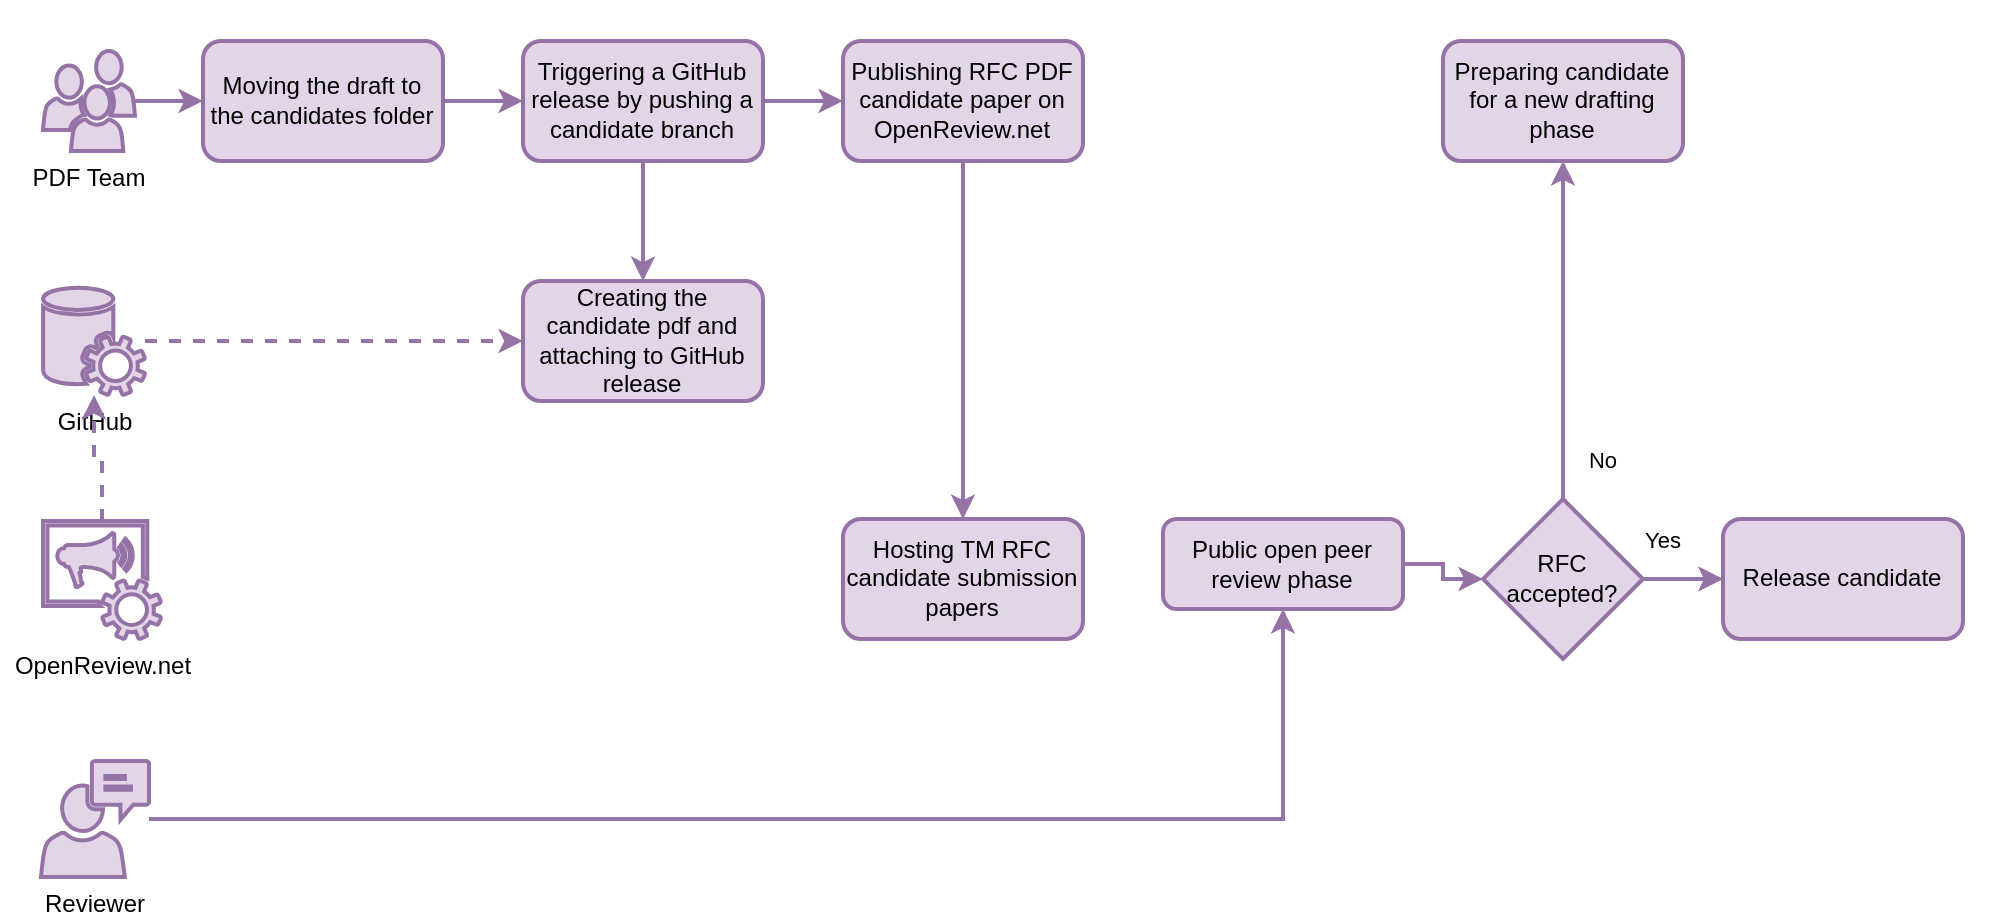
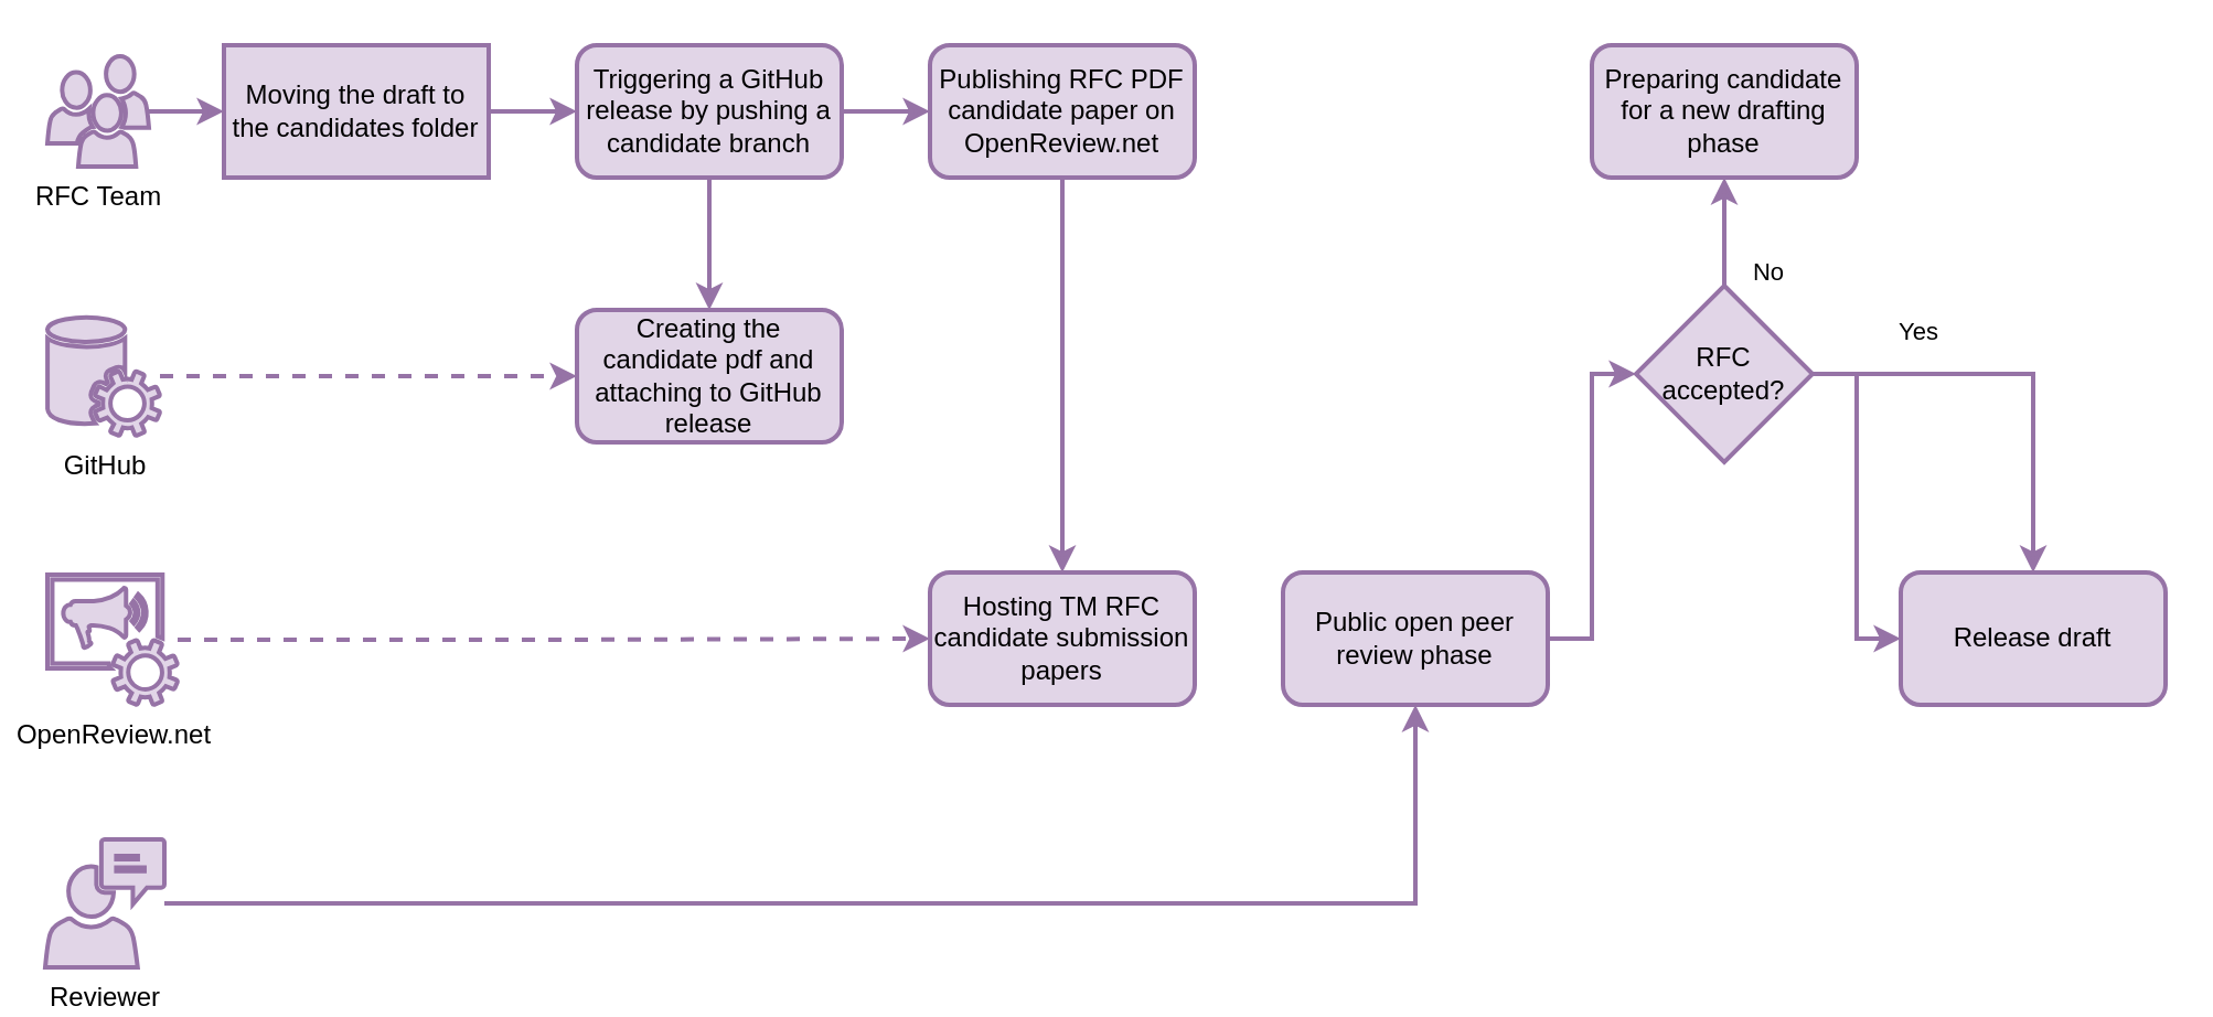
- <mxCell id="3" value="Moving the draft to the candidates folder" style="rounded=1;whiteSpace=wrap;html=1;fillColor=#e1d5e7;strokeColor=#9673a6;strokeWidth=2;" vertex="1" parent="1"><mxGeometry x="101" y="20" width="120" height="60" as="geometry" /></mxCell>
+ <mxCell id="3" value="Moving the draft to the candidates folder" style="whiteSpace=wrap;html=1;fillColor=#e1d5e7;strokeColor=#9673a6;strokeWidth=2;rounded=0;" vertex="1" parent="1"><mxGeometry x="101" y="20" width="120" height="60" as="geometry" /></mxCell>
- <mxCell id="5" value="PDF Team" style="pointerEvents=1;shadow=0;dashed=0;html=1;strokeColor=#9673a6;fillColor=#e1d5e7;labelPosition=center;verticalLabelPosition=bottom;verticalAlign=top;outlineConnect=0;align=center;shape=mxgraph.office.users.users;strokeWidth=2;" vertex="1" parent="1"><mxGeometry x="21" y="25" width="46" height="50" as="geometry" /></mxCell>
+ <mxCell id="5" value="RFC Team" style="pointerEvents=1;shadow=0;dashed=0;html=1;strokeColor=#9673a6;fillColor=#e1d5e7;labelPosition=center;verticalLabelPosition=bottom;verticalAlign=top;outlineConnect=0;align=center;shape=mxgraph.office.users.users;strokeWidth=2;" vertex="1" parent="1"><mxGeometry x="21" y="25" width="46" height="50" as="geometry" /></mxCell>
- <mxCell id="12" style="edgeStyle=orthogonalEdgeStyle;rounded=0;orthogonalLoop=1;jettySize=auto;html=1;dashed=1;fillColor=#e1d5e7;strokeColor=#9673a6;strokeWidth=2;" edge="1" parent="1" source="13" target="10"><mxGeometry relative="1" as="geometry" /></mxCell>
+ <mxCell id="12" style="edgeStyle=orthogonalEdgeStyle;rounded=0;orthogonalLoop=1;jettySize=auto;html=1;entryX=0;entryY=0.5;entryDx=0;entryDy=0;dashed=1;fillColor=#e1d5e7;strokeColor=#9673a6;strokeWidth=2;" edge="1" parent="1" source="13" target="16"><mxGeometry relative="1" as="geometry" /></mxCell>
- <mxCell id="18" value="Public open peer review phase" style="rounded=1;whiteSpace=wrap;html=1;fillColor=#e1d5e7;strokeColor=#9673a6;strokeWidth=2;" vertex="1" parent="1"><mxGeometry x="581" y="259" width="120" height="45" as="geometry" /></mxCell>
+ <mxCell id="18" value="Public open peer review phase" style="rounded=1;whiteSpace=wrap;html=1;fillColor=#e1d5e7;strokeColor=#9673a6;strokeWidth=2;" vertex="1" parent="1"><mxGeometry x="581" y="259" width="120" height="60" as="geometry" /></mxCell>
- <mxCell id="24" value="RFC accepted?" style="rhombus;whiteSpace=wrap;html=1;fillColor=#e1d5e7;strokeColor=#9673a6;strokeWidth=2;" vertex="1" parent="1"><mxGeometry x="741" y="249" width="80" height="80" as="geometry" /></mxCell>
+ <mxCell id="24" value="RFC accepted?" style="rhombus;whiteSpace=wrap;html=1;fillColor=#e1d5e7;strokeColor=#9673a6;strokeWidth=2;" vertex="1" parent="1"><mxGeometry x="741" y="129" width="80" height="80" as="geometry" /></mxCell>
- <mxCell id="26" value="Release candidate" style="rounded=1;whiteSpace=wrap;html=1;fillColor=#e1d5e7;strokeColor=#9673a6;strokeWidth=2;" vertex="1" parent="1"><mxGeometry x="861" y="259" width="120" height="60" as="geometry" /></mxCell>
+ <mxCell id="26" value="Release draft" style="rounded=1;whiteSpace=wrap;html=1;fillColor=#e1d5e7;strokeColor=#9673a6;strokeWidth=2;" vertex="1" parent="1"><mxGeometry x="861" y="259" width="120" height="60" as="geometry" /></mxCell>
